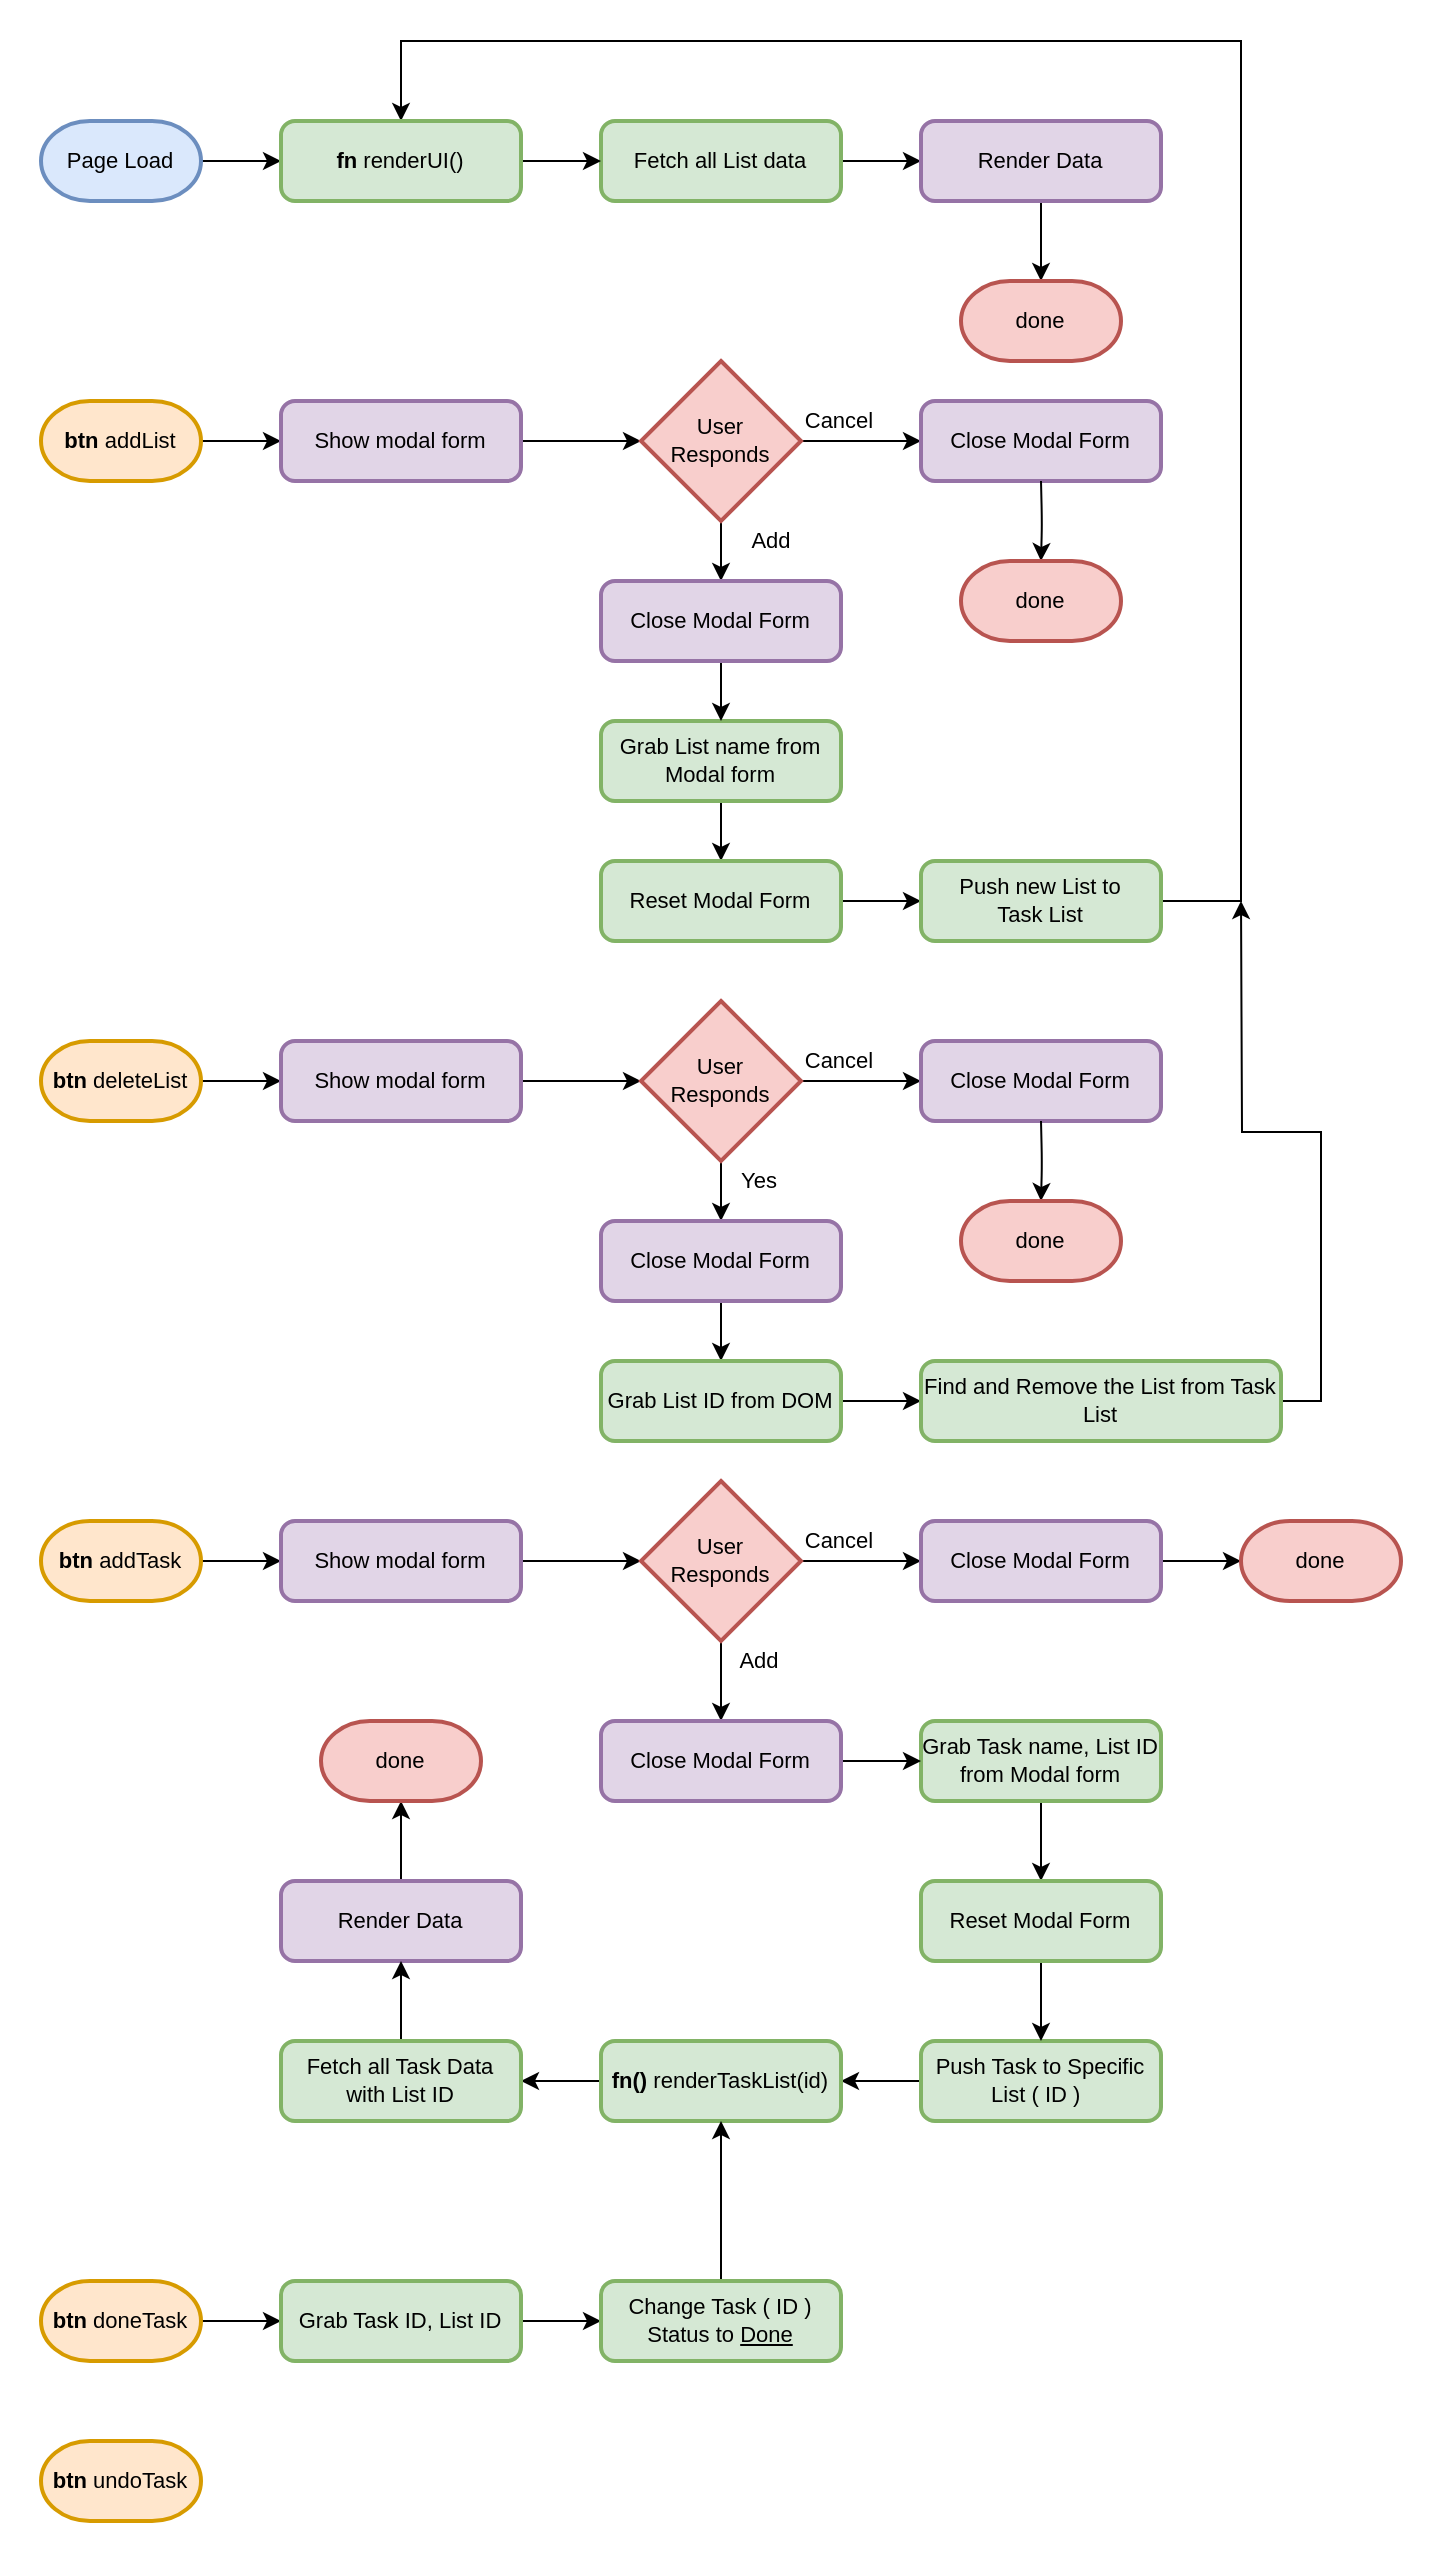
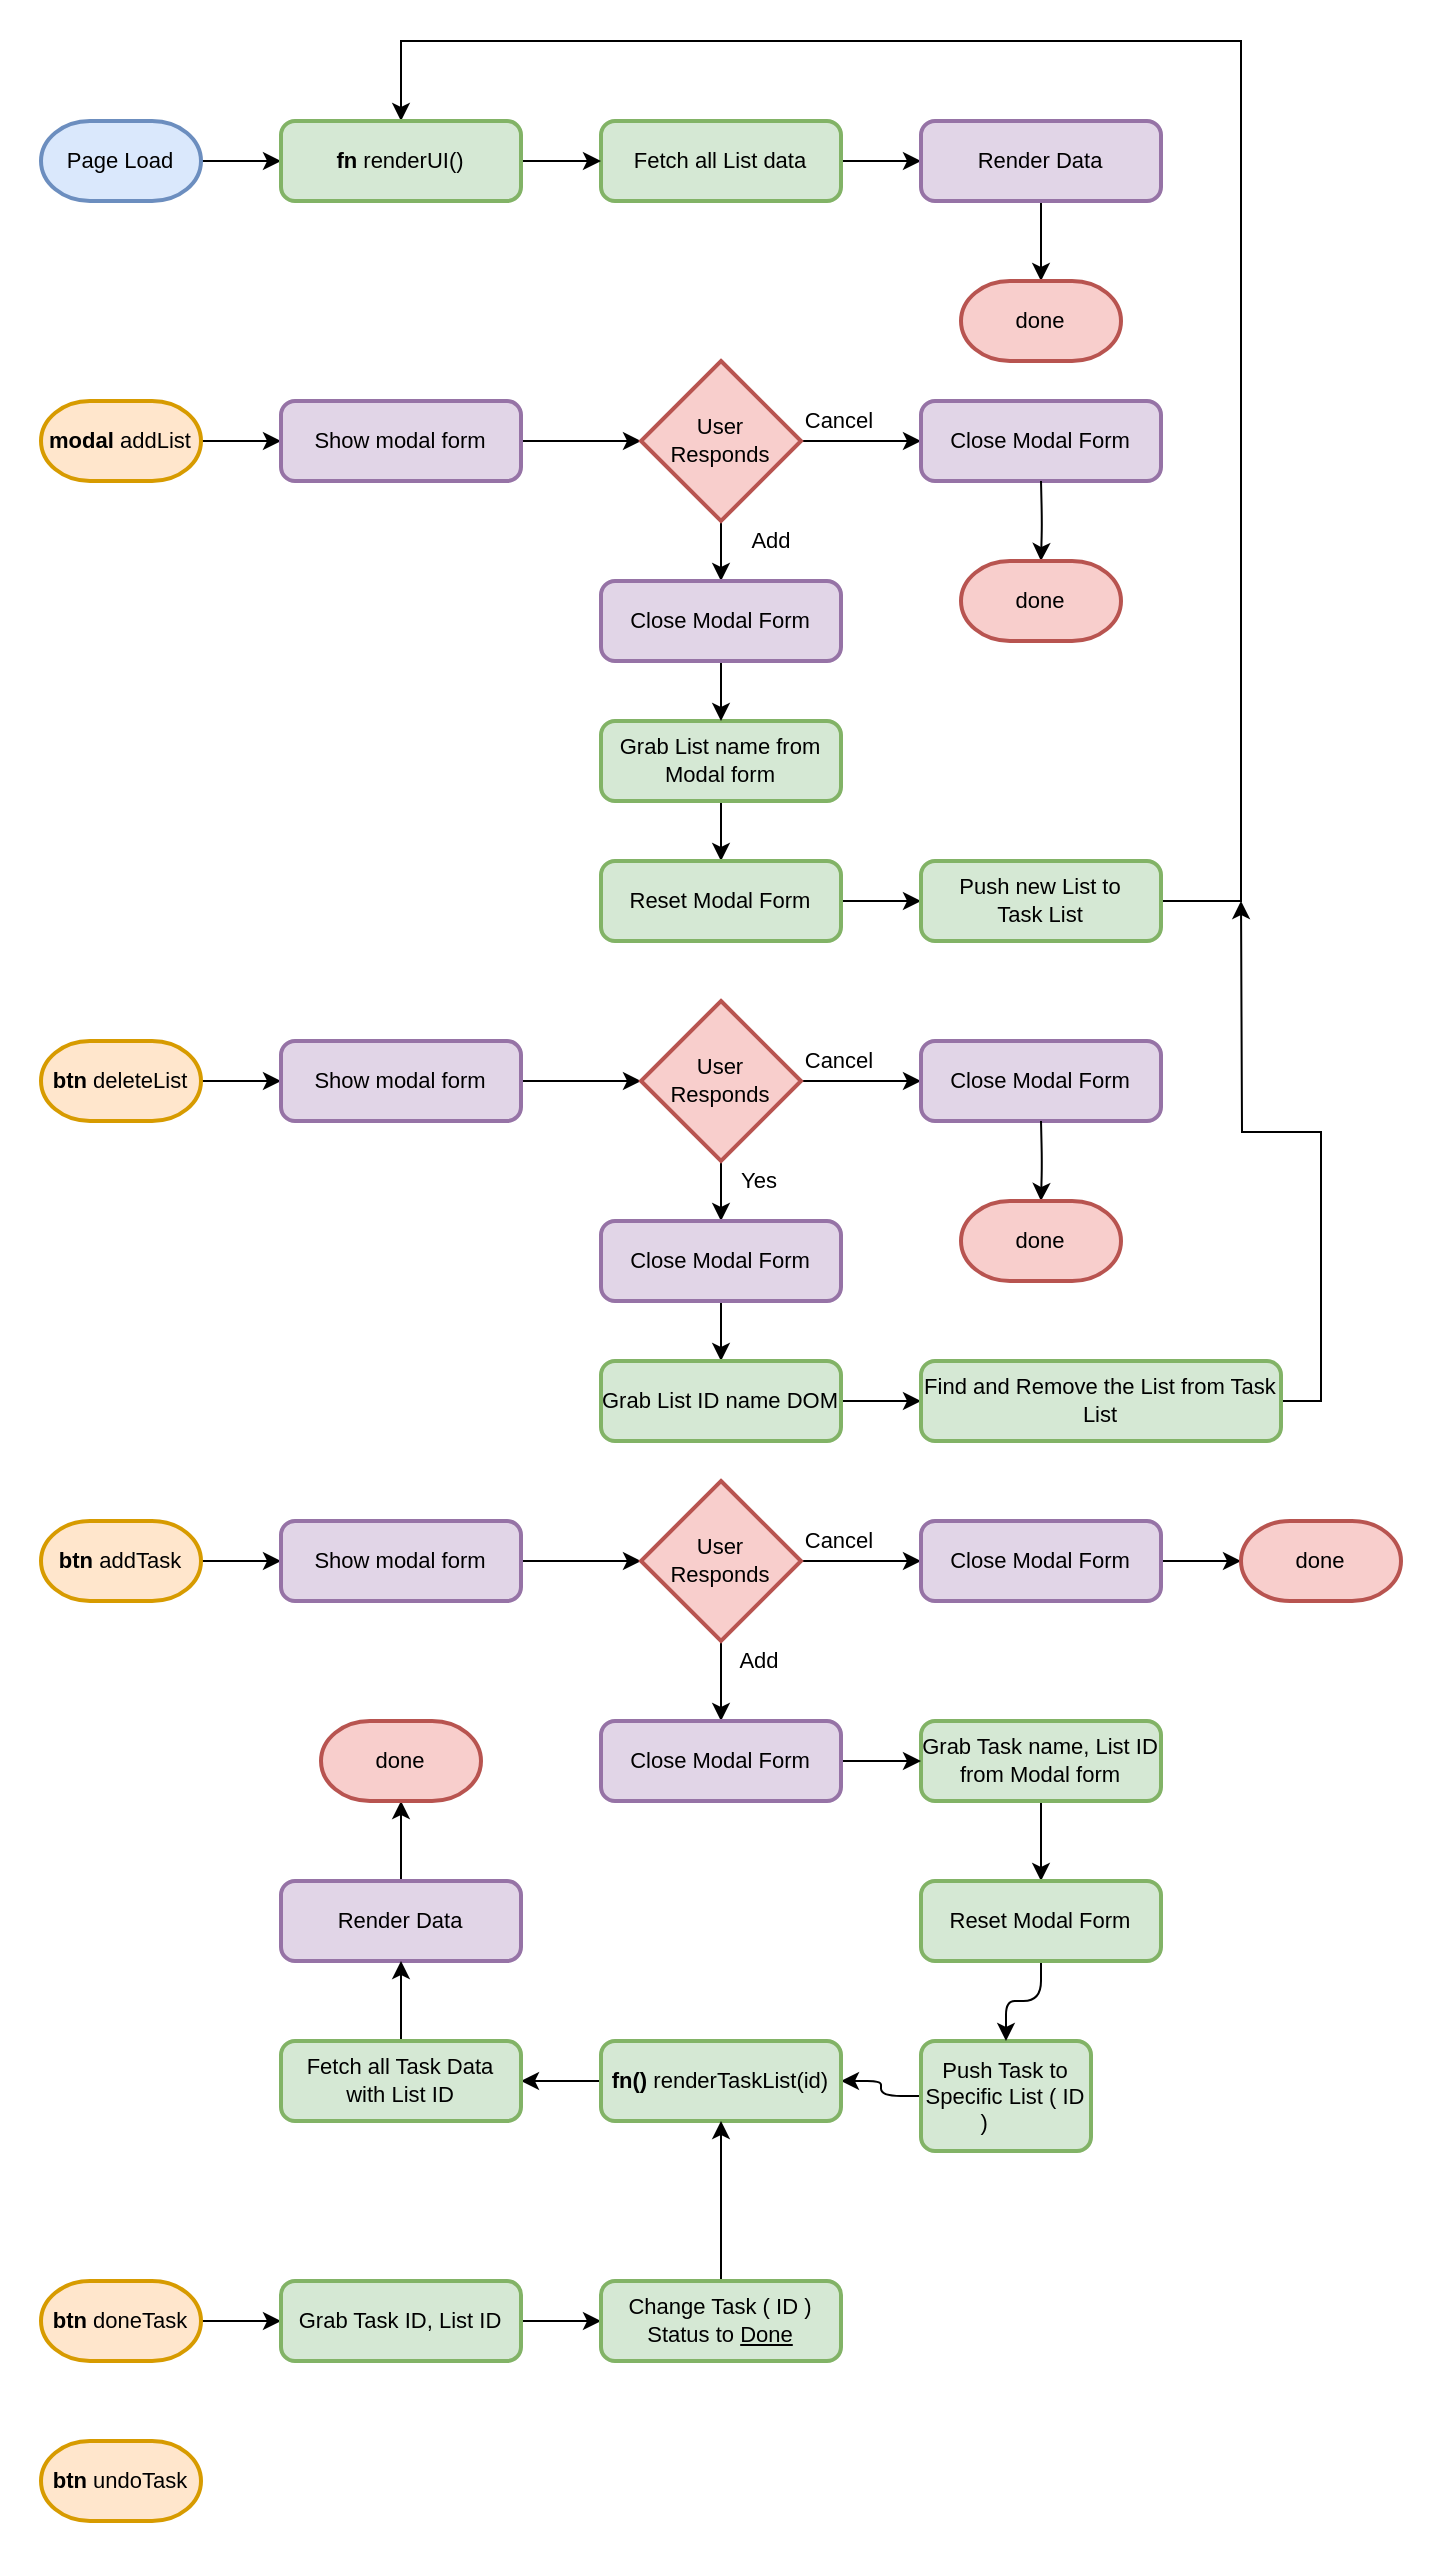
- <mxCell id="9" value="&lt;b&gt;btn &lt;/b&gt;addList" style="strokeWidth=2;html=1;shape=mxgraph.flowchart.terminator;whiteSpace=wrap;fontSize=11;fillColor=#ffe6cc;strokeColor=#d79b00;rounded=1;fontColor=#000000;" parent="1" vertex="1"><mxGeometry x="20" y="200" width="80" height="40" as="geometry" /></mxCell>
+ <mxCell id="9" value="&lt;b&gt;modal &lt;/b&gt;addList" style="strokeWidth=2;html=1;shape=mxgraph.flowchart.terminator;whiteSpace=wrap;fontSize=11;fillColor=#ffe6cc;strokeColor=#d79b00;rounded=1;fontColor=#000000;" parent="1" vertex="1"><mxGeometry x="20" y="200" width="80" height="40" as="geometry" /></mxCell>
- <mxCell id="41" value="Grab List ID from DOM" style="whiteSpace=wrap;html=1;absoluteArcSize=1;arcSize=14;strokeWidth=2;fontSize=11;fillColor=#d5e8d4;strokeColor=#82b366;rounded=1;fontColor=#000000;" parent="1" vertex="1"><mxGeometry x="300" y="680" width="120" height="40" as="geometry" /></mxCell>
+ <mxCell id="41" value="Grab List ID name DOM" style="whiteSpace=wrap;html=1;absoluteArcSize=1;arcSize=14;strokeWidth=2;fontSize=11;fillColor=#d5e8d4;strokeColor=#82b366;rounded=1;fontColor=#000000;" parent="1" vertex="1"><mxGeometry x="300" y="680" width="120" height="40" as="geometry" /></mxCell>
- <mxCell id="58" value="Push Task to Specific List ( ID )&lt;span style=&quot;white-space: pre&quot;&gt;&#09;&lt;/span&gt;" style="whiteSpace=wrap;html=1;absoluteArcSize=1;arcSize=14;strokeWidth=2;fontSize=11;fillColor=#d5e8d4;strokeColor=#82b366;rounded=1;fontColor=#000000;" parent="1" vertex="1"><mxGeometry x="460" y="1020" width="120" height="40" as="geometry" /></mxCell>
+ <mxCell id="58" value="Push Task to Specific List ( ID )&lt;span style=&quot;white-space: pre&quot;&gt;&#09;&lt;/span&gt;" style="whiteSpace=wrap;html=1;absoluteArcSize=1;arcSize=14;strokeWidth=2;fontSize=11;fillColor=#d5e8d4;strokeColor=#82b366;rounded=1;fontColor=#000000;" parent="1" vertex="1"><mxGeometry x="460" y="1020" width="85" height="55" as="geometry" /></mxCell>
